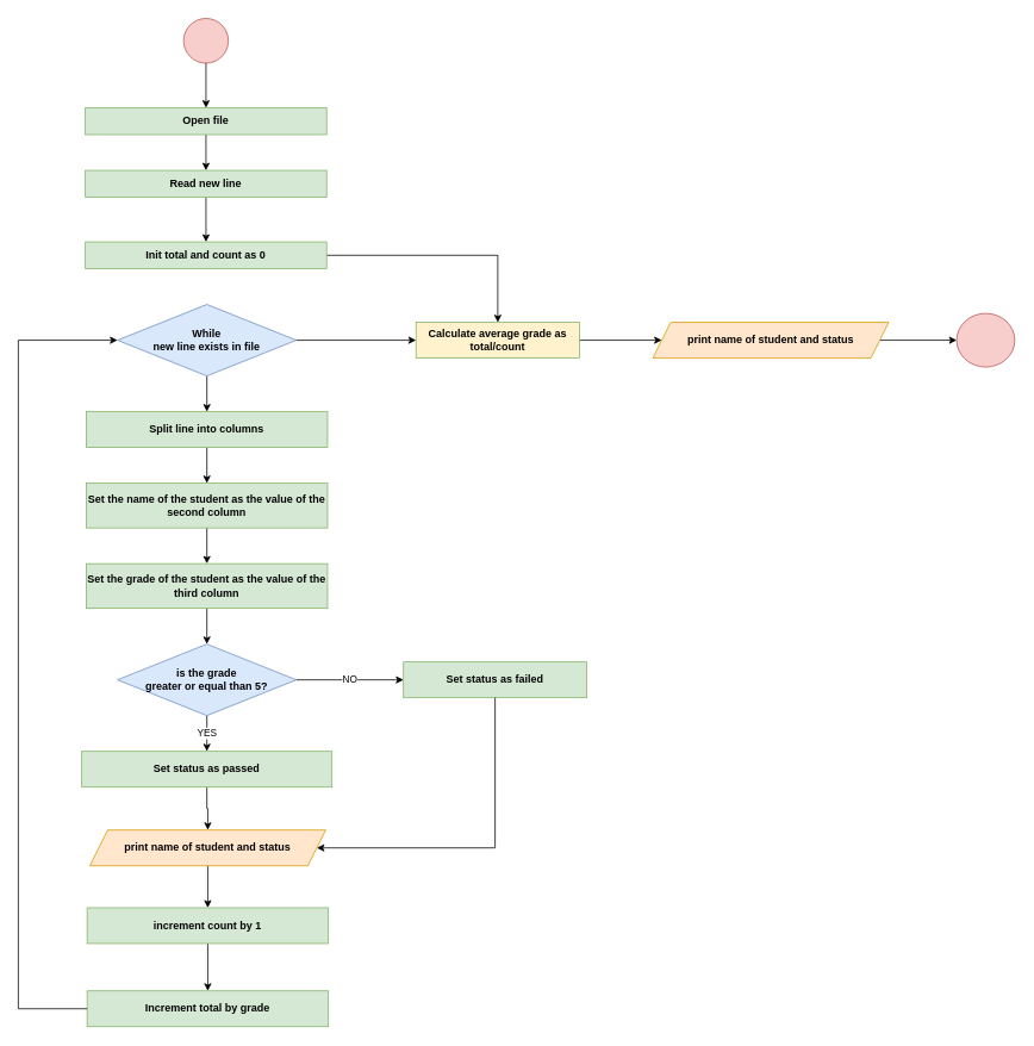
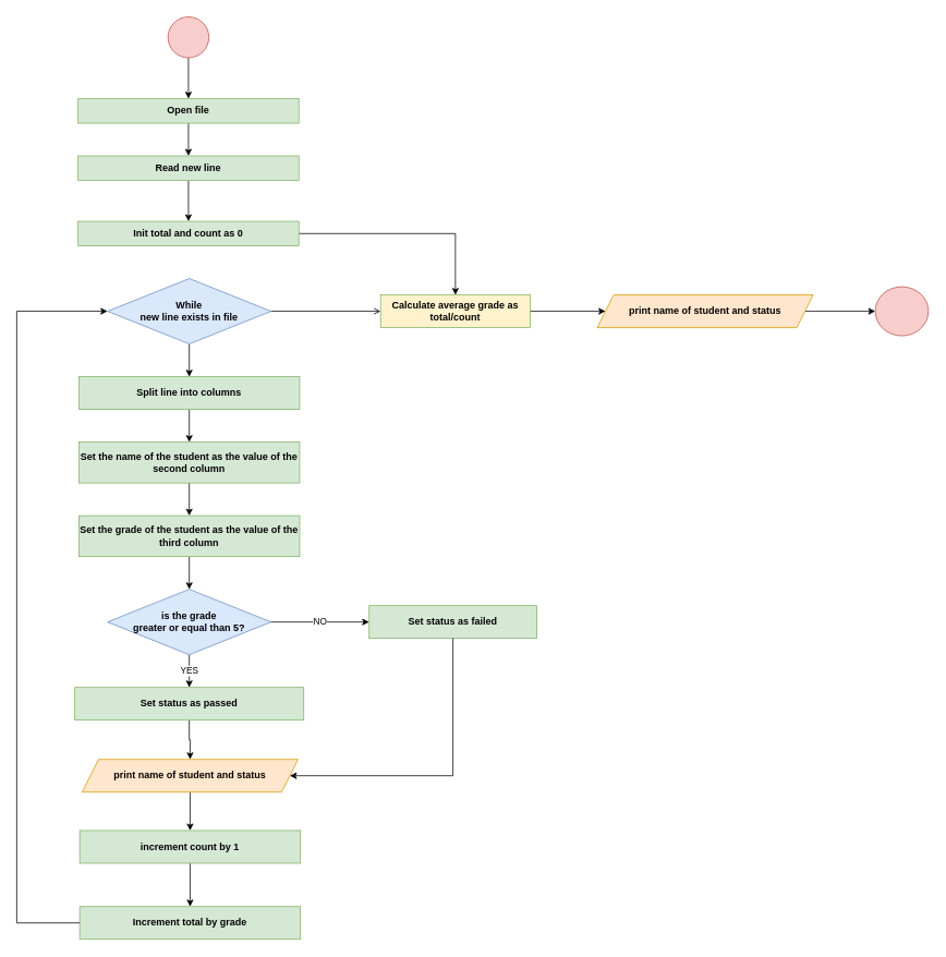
- <mxCell id="5" value="" style="edgeStyle=orthogonalEdgeStyle;rounded=0;orthogonalLoop=1;jettySize=auto;html=1;entryX=0;entryY=0.5;entryDx=0;entryDy=0;" parent="1" source="6" target="34" edge="1"><mxGeometry relative="1" as="geometry" /></mxCell>
+ <mxCell id="5" value="" style="edgeStyle=orthogonalEdgeStyle;rounded=0;orthogonalLoop=1;jettySize=auto;html=1;entryX=0;entryY=0.5;entryDx=0;entryDy=0;endArrow=open;" parent="1" source="6" target="34" edge="1"><mxGeometry relative="1" as="geometry" /></mxCell>
